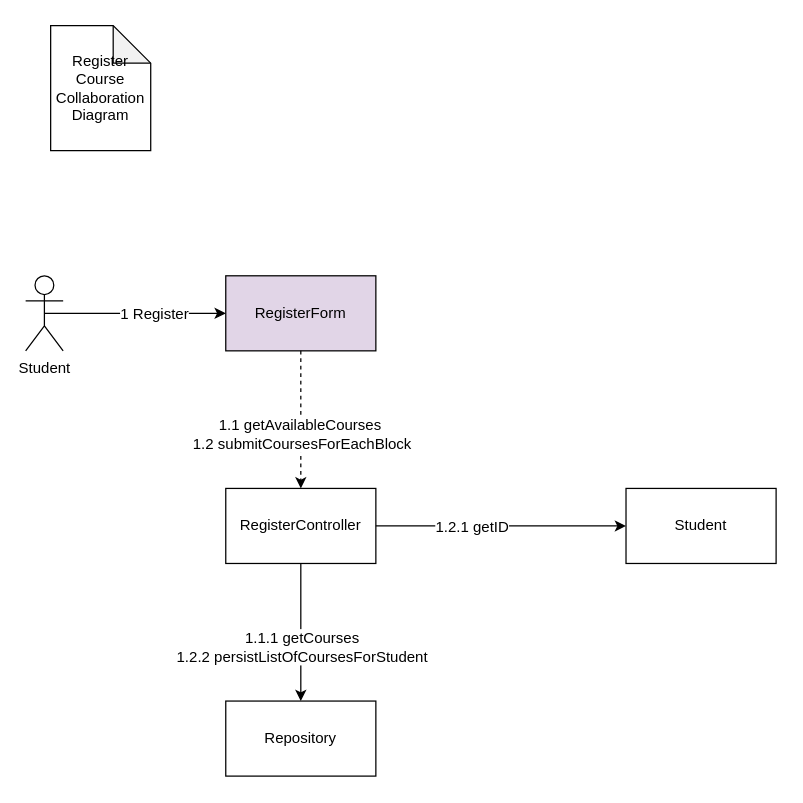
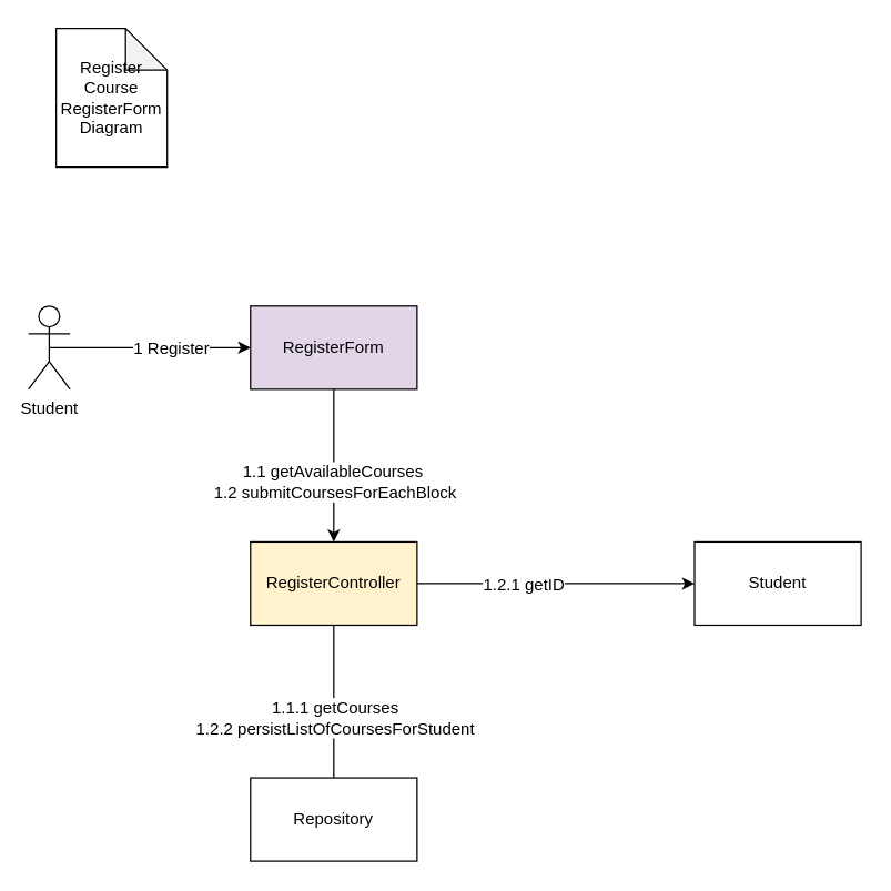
- <mxCell id="15" value="Register Course Collaboration Diagram" style="shape=note;whiteSpace=wrap;html=1;backgroundOutline=1;darkOpacity=0.05;" vertex="1" parent="1"><mxGeometry x="40" y="20" width="80" height="100" as="geometry" /></mxCell>
+ <mxCell id="15" value="Register Course RegisterForm Diagram" style="shape=note;whiteSpace=wrap;html=1;backgroundOutline=1;darkOpacity=0.05;" vertex="1" parent="1"><mxGeometry x="40" y="20" width="80" height="100" as="geometry" /></mxCell>
- <mxCell id="9" value="" style="endArrow=classic;html=1;exitX=0.5;exitY=1;exitDx=0;exitDy=0;entryX=0.5;entryY=0;entryDx=0;entryDy=0;dashed=1;" edge="1" parent="1" source="6" target="3"><mxGeometry width="50" height="50" relative="1" as="geometry"><mxPoint x="187.5" y="320" as="sourcePoint" /><mxPoint x="332.5" y="320" as="targetPoint" /></mxGeometry></mxCell>
+ <mxCell id="9" value="" style="endArrow=classic;html=1;exitX=0.5;exitY=1;exitDx=0;exitDy=0;entryX=0.5;entryY=0;entryDx=0;entryDy=0;" edge="1" parent="1" source="6" target="3"><mxGeometry width="50" height="50" relative="1" as="geometry"><mxPoint x="187.5" y="320" as="sourcePoint" /><mxPoint x="332.5" y="320" as="targetPoint" /></mxGeometry></mxCell>
- <mxCell id="3" value="RegisterController" style="rounded=0;whiteSpace=wrap;html=1;" vertex="1" parent="1"><mxGeometry x="180" y="390" width="120" height="60" as="geometry" /></mxCell>
+ <mxCell id="3" value="RegisterController" style="rounded=0;whiteSpace=wrap;html=1;fillColor=#fff2cc;" vertex="1" parent="1"><mxGeometry x="180" y="390" width="120" height="60" as="geometry" /></mxCell>
- <mxCell id="11" value="" style="endArrow=classic;html=1;exitX=0.5;exitY=1;exitDx=0;exitDy=0;entryX=0.5;entryY=0;entryDx=0;entryDy=0;" edge="1" parent="1" source="3" target="5"><mxGeometry width="50" height="50" relative="1" as="geometry"><mxPoint x="250" y="290" as="sourcePoint" /><mxPoint x="250" y="400" as="targetPoint" /></mxGeometry></mxCell>
+ <mxCell id="11" value="" style="endArrow=none;html=1;exitX=0.5;exitY=1;exitDx=0;exitDy=0;entryX=0.5;entryY=0;entryDx=0;entryDy=0;" edge="1" parent="1" source="3" target="5"><mxGeometry width="50" height="50" relative="1" as="geometry"><mxPoint x="250" y="290" as="sourcePoint" /><mxPoint x="250" y="400" as="targetPoint" /></mxGeometry></mxCell>
